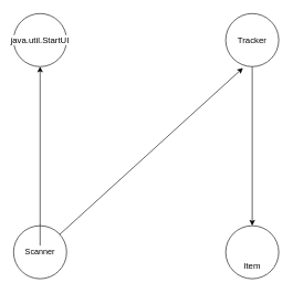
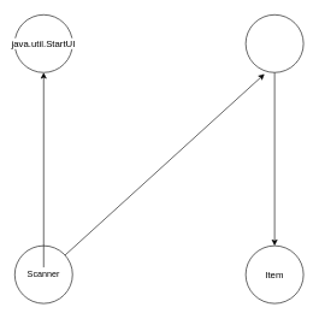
- <mxCell id="8" value="&lt;span style=&quot;font-family: &amp;#34;arial&amp;#34; , &amp;#34;helvetica&amp;#34; , &amp;#34;clean&amp;#34; , sans-serif ; font-size: 13px ; background-color: rgb(255 , 255 , 255)&quot;&gt;Tracker&lt;/span&gt;" style="text;html=1;strokeColor=none;fillColor=none;align=center;verticalAlign=middle;whiteSpace=wrap;rounded=0;" vertex="1" parent="1"><mxGeometry x="360" y="50" width="40" height="20" as="geometry" /></mxCell>
- <mxCell id="9" value="&lt;span style=&quot;font-family: &amp;#34;arial&amp;#34; , &amp;#34;helvetica&amp;#34; , &amp;#34;clean&amp;#34; , sans-serif ; font-size: 13px ; background-color: rgb(255 , 255 , 255)&quot;&gt;Item&lt;/span&gt;" style="text;html=1;strokeColor=none;fillColor=none;align=center;verticalAlign=middle;whiteSpace=wrap;rounded=0;" vertex="1" parent="1"><mxGeometry x="360" y="390" width="40" height="20" as="geometry" /></mxCell>
+ <mxCell id="9" value="&lt;span style=&quot;font-family: &amp;#34;arial&amp;#34; , &amp;#34;helvetica&amp;#34; , &amp;#34;clean&amp;#34; , sans-serif ; font-size: 13px ; background-color: rgb(255 , 255 , 255)&quot;&gt;Item&lt;/span&gt;" style="text;html=1;strokeColor=none;fillColor=none;align=center;verticalAlign=middle;whiteSpace=wrap;rounded=0;" vertex="1" parent="1"><mxGeometry x="360" y="370" width="40" height="20" as="geometry" /></mxCell>
